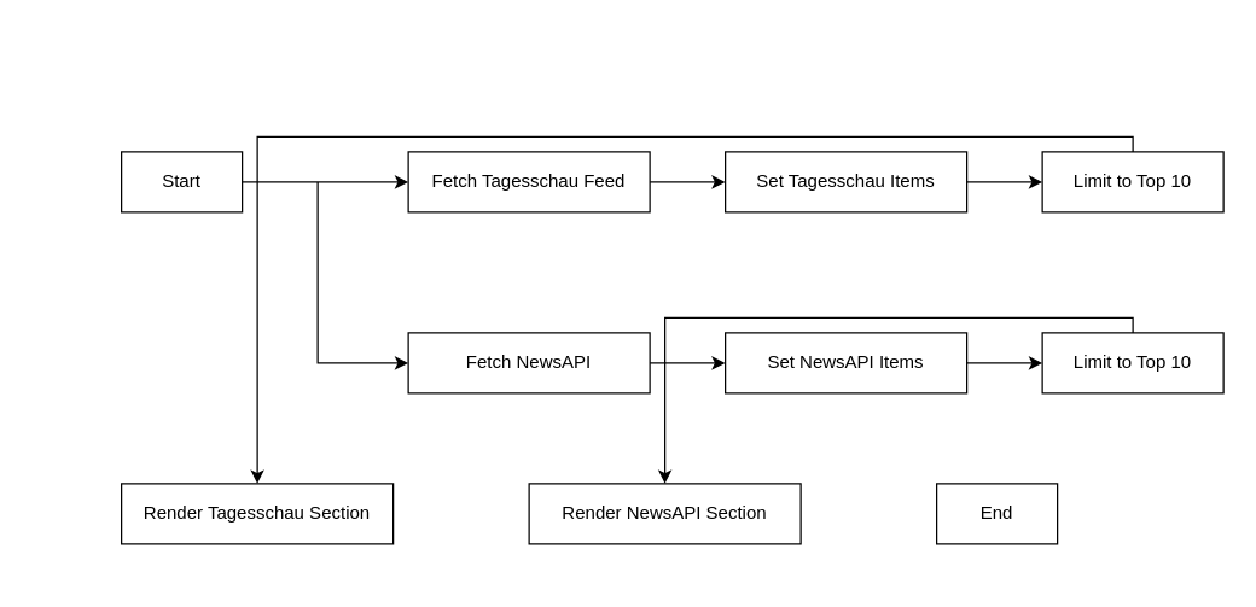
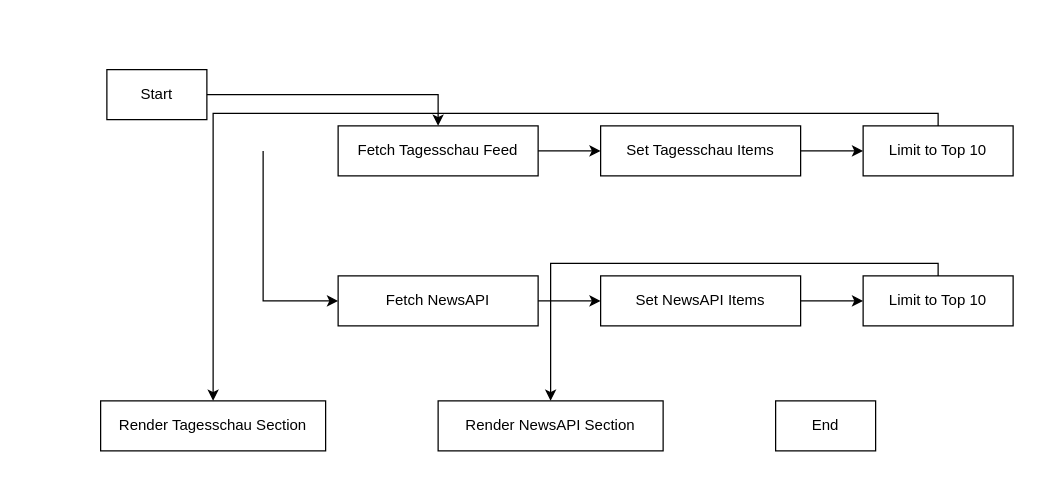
- <mxCell id="3" value="Start" style="rounded=0;whiteSpace=wrap;html=1;" parent="2" vertex="1" connectable="0"><mxGeometry x="60" y="80" width="80" height="40" as="geometry" /></mxCell>
+ <mxCell id="3" value="Start" style="rounded=0;whiteSpace=wrap;html=1;" parent="2" vertex="1" connectable="0"><mxGeometry x="65" y="35" width="80" height="40" as="geometry" /></mxCell>
